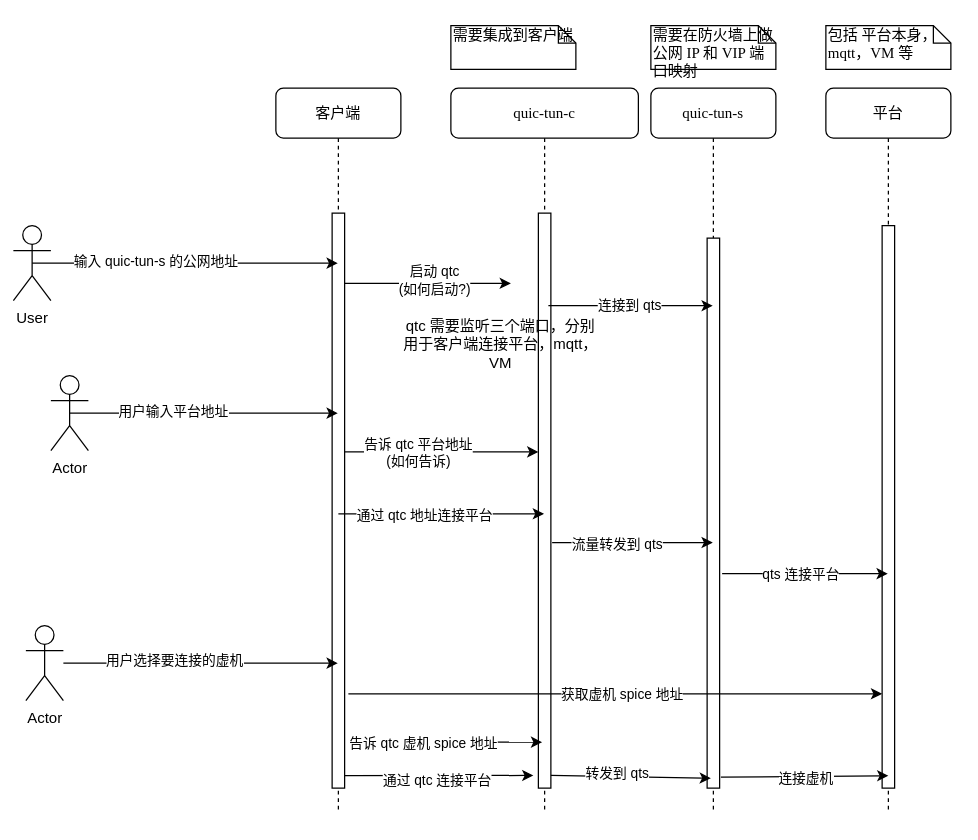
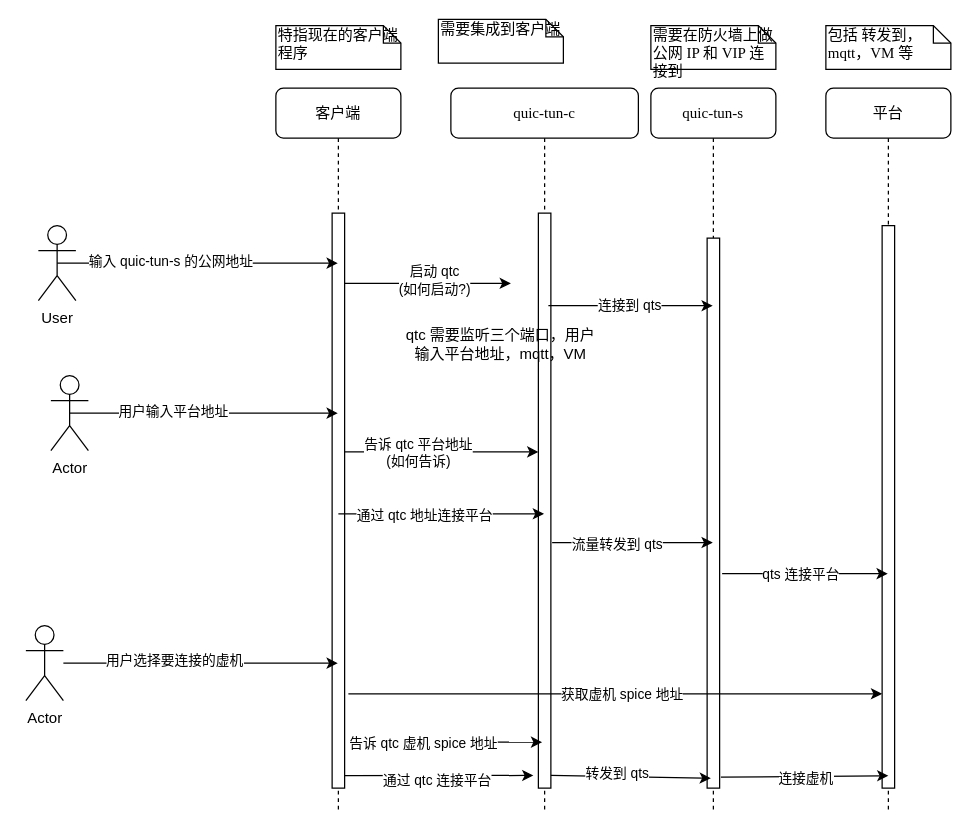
- <mxCell id="16" value="包括 平台本身，mqtt，VM 等" style="shape=note;whiteSpace=wrap;html=1;size=14;verticalAlign=top;align=left;spacingTop=-6;rounded=0;shadow=0;comic=0;labelBackgroundColor=none;strokeWidth=1;fontFamily=Verdana;fontSize=12" parent="1" vertex="1"><mxGeometry x="660" y="20" width="100" height="35" as="geometry" /></mxCell>
+ <mxCell id="16" value="包括 转发到，mqtt，VM 等" style="shape=note;whiteSpace=wrap;html=1;size=14;verticalAlign=top;align=left;spacingTop=-6;rounded=0;shadow=0;comic=0;labelBackgroundColor=none;strokeWidth=1;fontFamily=Verdana;fontSize=12" parent="1" vertex="1"><mxGeometry x="660" y="20" width="100" height="35" as="geometry" /></mxCell>
+ <mxCell id="13" value="特指现在的客户端程序" style="shape=note;whiteSpace=wrap;html=1;size=14;verticalAlign=top;align=left;spacingTop=-6;rounded=0;shadow=0;comic=0;labelBackgroundColor=none;strokeWidth=1;fontFamily=Verdana;fontSize=12" parent="1" vertex="1"><mxGeometry x="220" y="20" width="100" height="35" as="geometry" /></mxCell>
- <mxCell id="14" value="需要集成到客户端" style="shape=note;whiteSpace=wrap;html=1;size=14;verticalAlign=top;align=left;spacingTop=-6;rounded=0;shadow=0;comic=0;labelBackgroundColor=none;strokeWidth=1;fontFamily=Verdana;fontSize=12" parent="1" vertex="1"><mxGeometry x="360" y="20" width="100" height="35" as="geometry" /></mxCell>
+ <mxCell id="14" value="需要集成到客户端" style="shape=note;whiteSpace=wrap;html=1;size=14;verticalAlign=top;align=left;spacingTop=-6;rounded=0;shadow=0;comic=0;labelBackgroundColor=none;strokeWidth=1;fontFamily=Verdana;fontSize=12" parent="1" vertex="1"><mxGeometry x="350" y="15" width="100" height="35" as="geometry" /></mxCell>
- <mxCell id="15" value="需要在防火墙上做公网 IP 和 VIP 端口映射" style="shape=note;whiteSpace=wrap;html=1;size=14;verticalAlign=top;align=left;spacingTop=-6;rounded=0;shadow=0;comic=0;labelBackgroundColor=none;strokeWidth=1;fontFamily=Verdana;fontSize=12" parent="1" vertex="1"><mxGeometry x="520" y="20" width="100" height="35" as="geometry" /></mxCell>
+ <mxCell id="15" value="需要在防火墙上做公网 IP 和 VIP 连接到" style="shape=note;whiteSpace=wrap;html=1;size=14;verticalAlign=top;align=left;spacingTop=-6;rounded=0;shadow=0;comic=0;labelBackgroundColor=none;strokeWidth=1;fontFamily=Verdana;fontSize=12" parent="1" vertex="1"><mxGeometry x="520" y="20" width="100" height="35" as="geometry" /></mxCell>
- <mxCell id="17" value="User" style="shape=umlActor;verticalLabelPosition=bottom;verticalAlign=top;html=1;outlineConnect=0;" vertex="1" parent="1"><mxGeometry x="10" y="180" width="30" height="60" as="geometry" /></mxCell>
+ <mxCell id="17" value="User" style="shape=umlActor;verticalLabelPosition=bottom;verticalAlign=top;html=1;outlineConnect=0;" vertex="1" parent="1"><mxGeometry x="30" y="180" width="30" height="60" as="geometry" /></mxCell>
- <mxCell id="4" value="qtc 需要监听三个端口，分别用于客户端连接平台，mqtt，VM" style="text;html=1;strokeColor=none;fillColor=none;align=center;verticalAlign=middle;whiteSpace=wrap;rounded=0;" vertex="1" parent="2"><mxGeometry x="-40" y="190" width="160" height="30" as="geometry" /></mxCell>
+ <mxCell id="4" value="qtc 需要监听三个端口，用户输入平台地址，mqtt，VM" style="text;html=1;strokeColor=none;fillColor=none;align=center;verticalAlign=middle;whiteSpace=wrap;rounded=0;" vertex="1" parent="2"><mxGeometry x="-40" y="190" width="160" height="30" as="geometry" /></mxCell>
